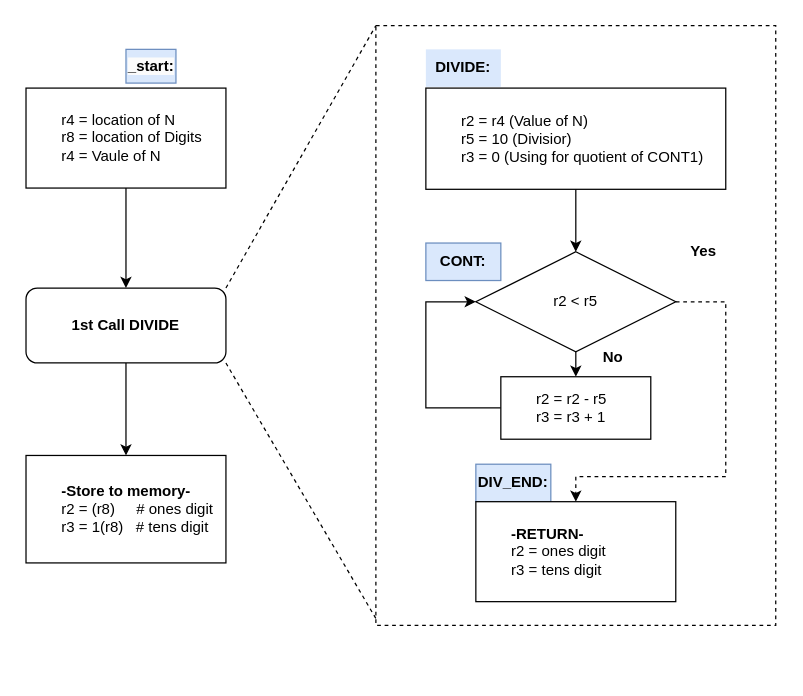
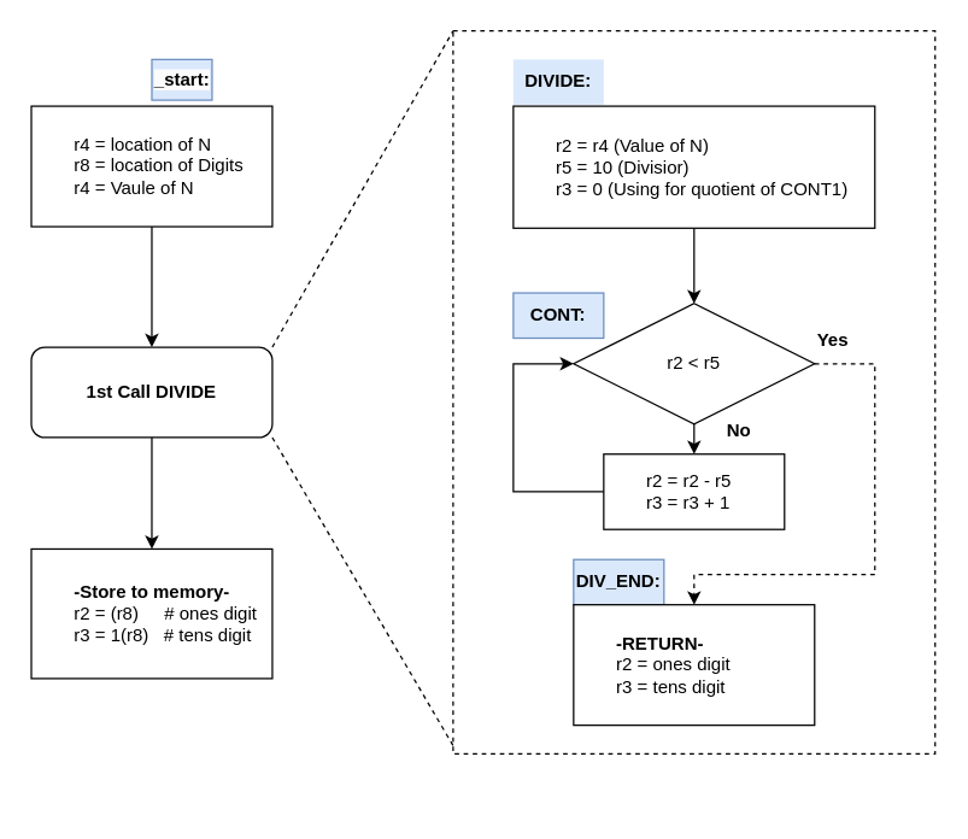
- <mxCell id="24" value="Yes" style="text;html=1;strokeColor=none;fillColor=none;align=left;verticalAlign=middle;whiteSpace=wrap;rounded=0;fontStyle=1" vertex="1" parent="1"><mxGeometry x="550" y="186" width="60" height="30" as="geometry" /></mxCell>
+ <mxCell id="24" value="Yes" style="text;html=1;strokeColor=none;fillColor=none;align=left;verticalAlign=middle;whiteSpace=wrap;rounded=0;fontStyle=1" vertex="1" parent="1"><mxGeometry x="540" y="211" width="60" height="30" as="geometry" /></mxCell>
